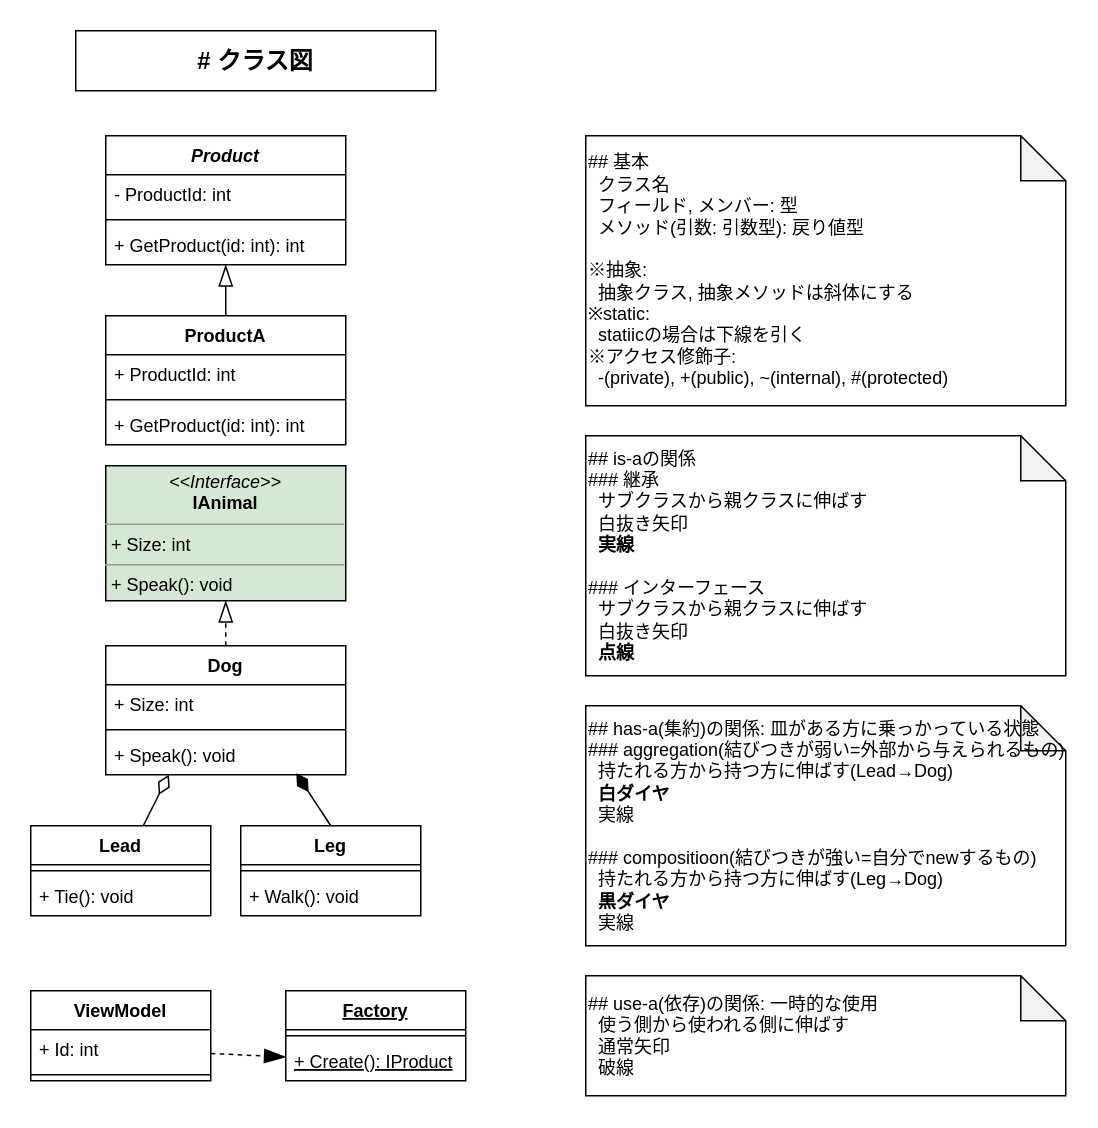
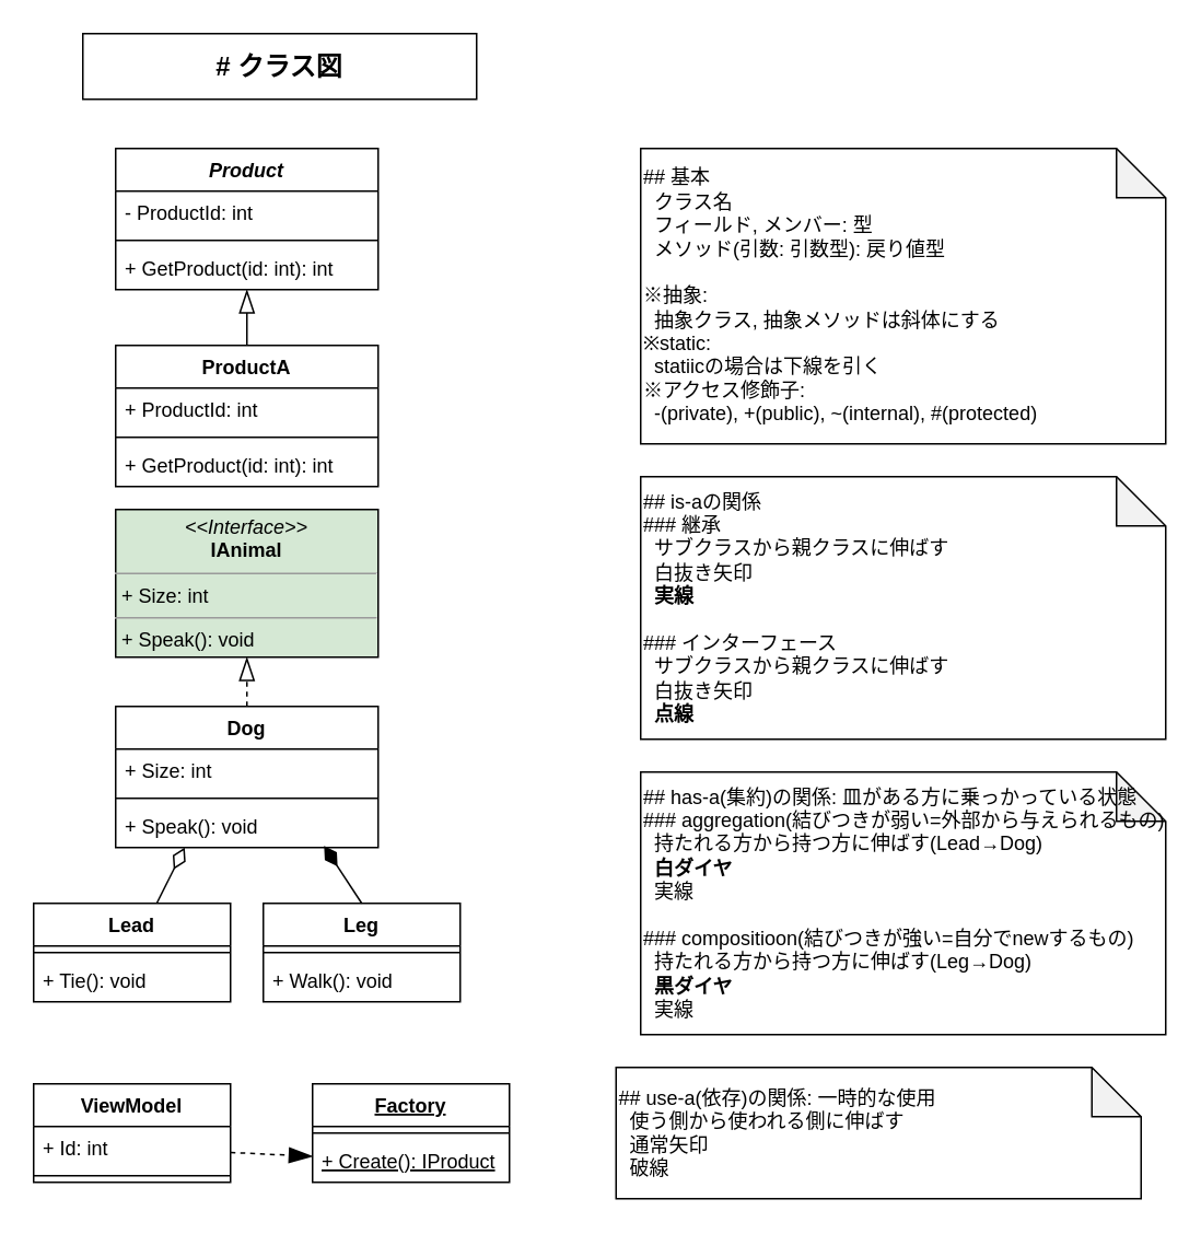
- <mxCell id="35" value="## use-a(依存)の関係: 一時的な使用&lt;br&gt;&amp;nbsp; 使う側から使われる側に伸ばす&lt;br&gt;&amp;nbsp; 通常矢印&lt;br&gt;&amp;nbsp; 破線" style="shape=note;whiteSpace=wrap;html=1;backgroundOutline=1;darkOpacity=0.05;align=left;" parent="1" vertex="1"><mxGeometry x="390" y="650" width="320" height="80" as="geometry" /></mxCell>
+ <mxCell id="35" value="## use-a(依存)の関係: 一時的な使用&lt;br&gt;&amp;nbsp; 使う側から使われる側に伸ばす&lt;br&gt;&amp;nbsp; 通常矢印&lt;br&gt;&amp;nbsp; 破線" style="shape=note;whiteSpace=wrap;html=1;backgroundOutline=1;darkOpacity=0.05;align=left;" parent="1" vertex="1"><mxGeometry x="375" y="650" width="320" height="80" as="geometry" /></mxCell>
